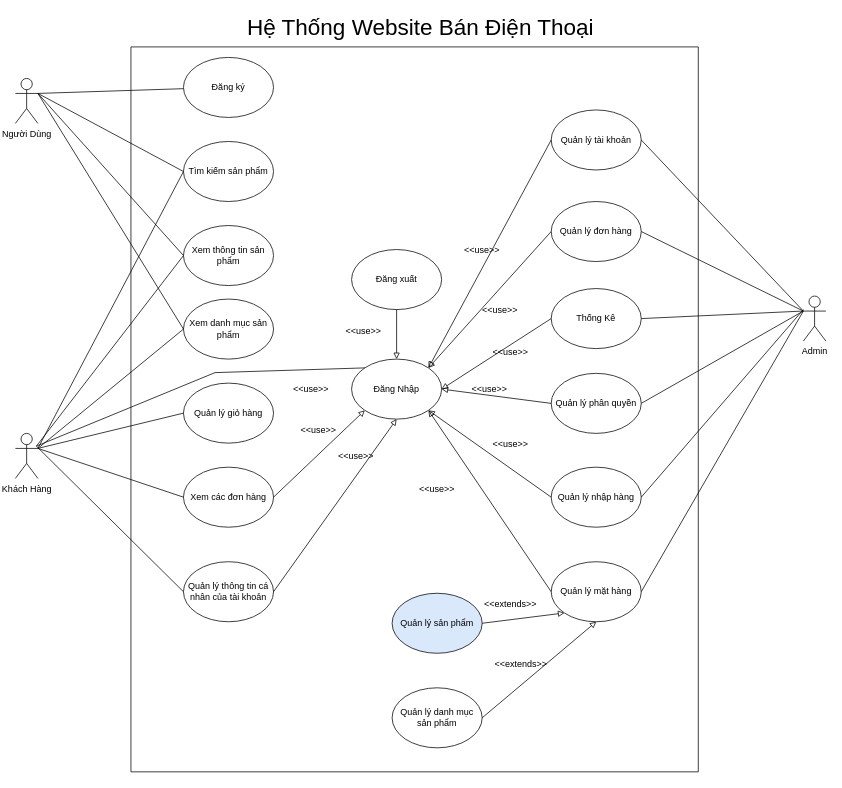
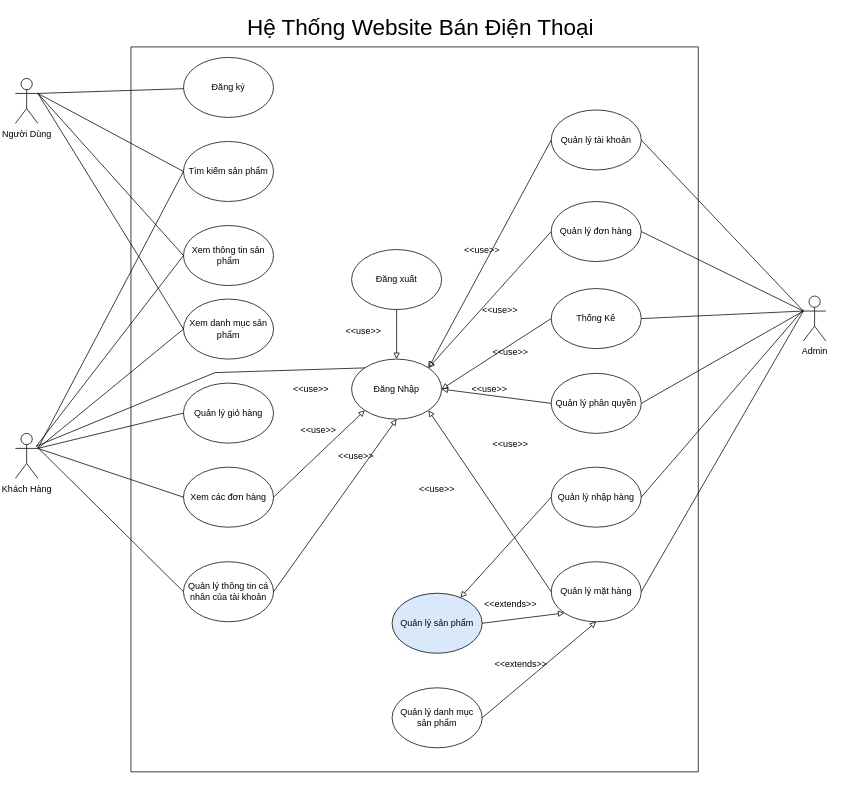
- <mxCell id="47" value="" style="endArrow=block;html=1;rounded=0;exitX=0;exitY=0.5;exitDx=0;exitDy=0;entryX=1;entryY=1;entryDx=0;entryDy=0;endFill=0;" parent="1" source="36" target="22" edge="1"><mxGeometry width="50" height="50" relative="1" as="geometry"><mxPoint x="790" y="242" as="sourcePoint" /><mxPoint x="626.426" y="545.716" as="targetPoint" /></mxGeometry></mxCell>
+ <mxCell id="47" value="" style="endArrow=block;html=1;rounded=0;exitX=0;exitY=0.5;exitDx=0;exitDy=0;endFill=0;" parent="1" source="36" target="55" edge="1"><mxGeometry width="50" height="50" relative="1" as="geometry"><mxPoint x="790" y="242" as="sourcePoint" /><mxPoint x="626.426" y="545.716" as="targetPoint" /></mxGeometry></mxCell>
